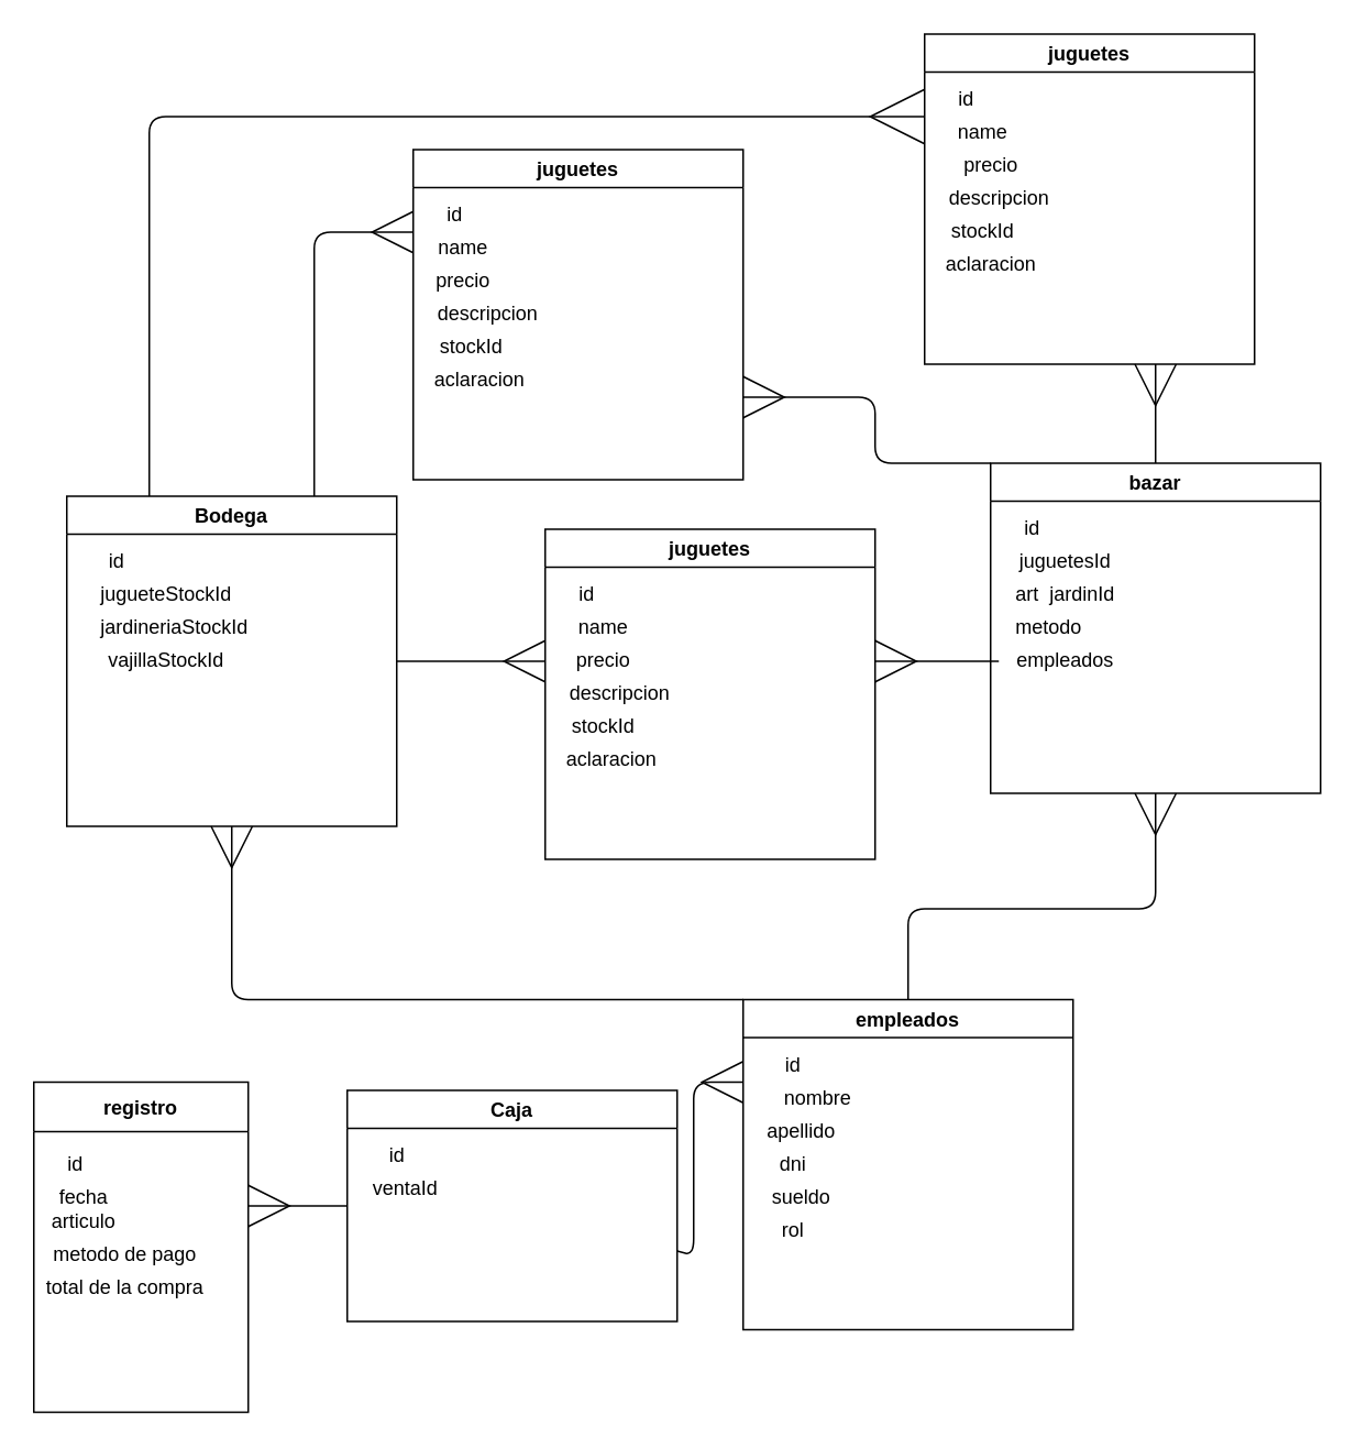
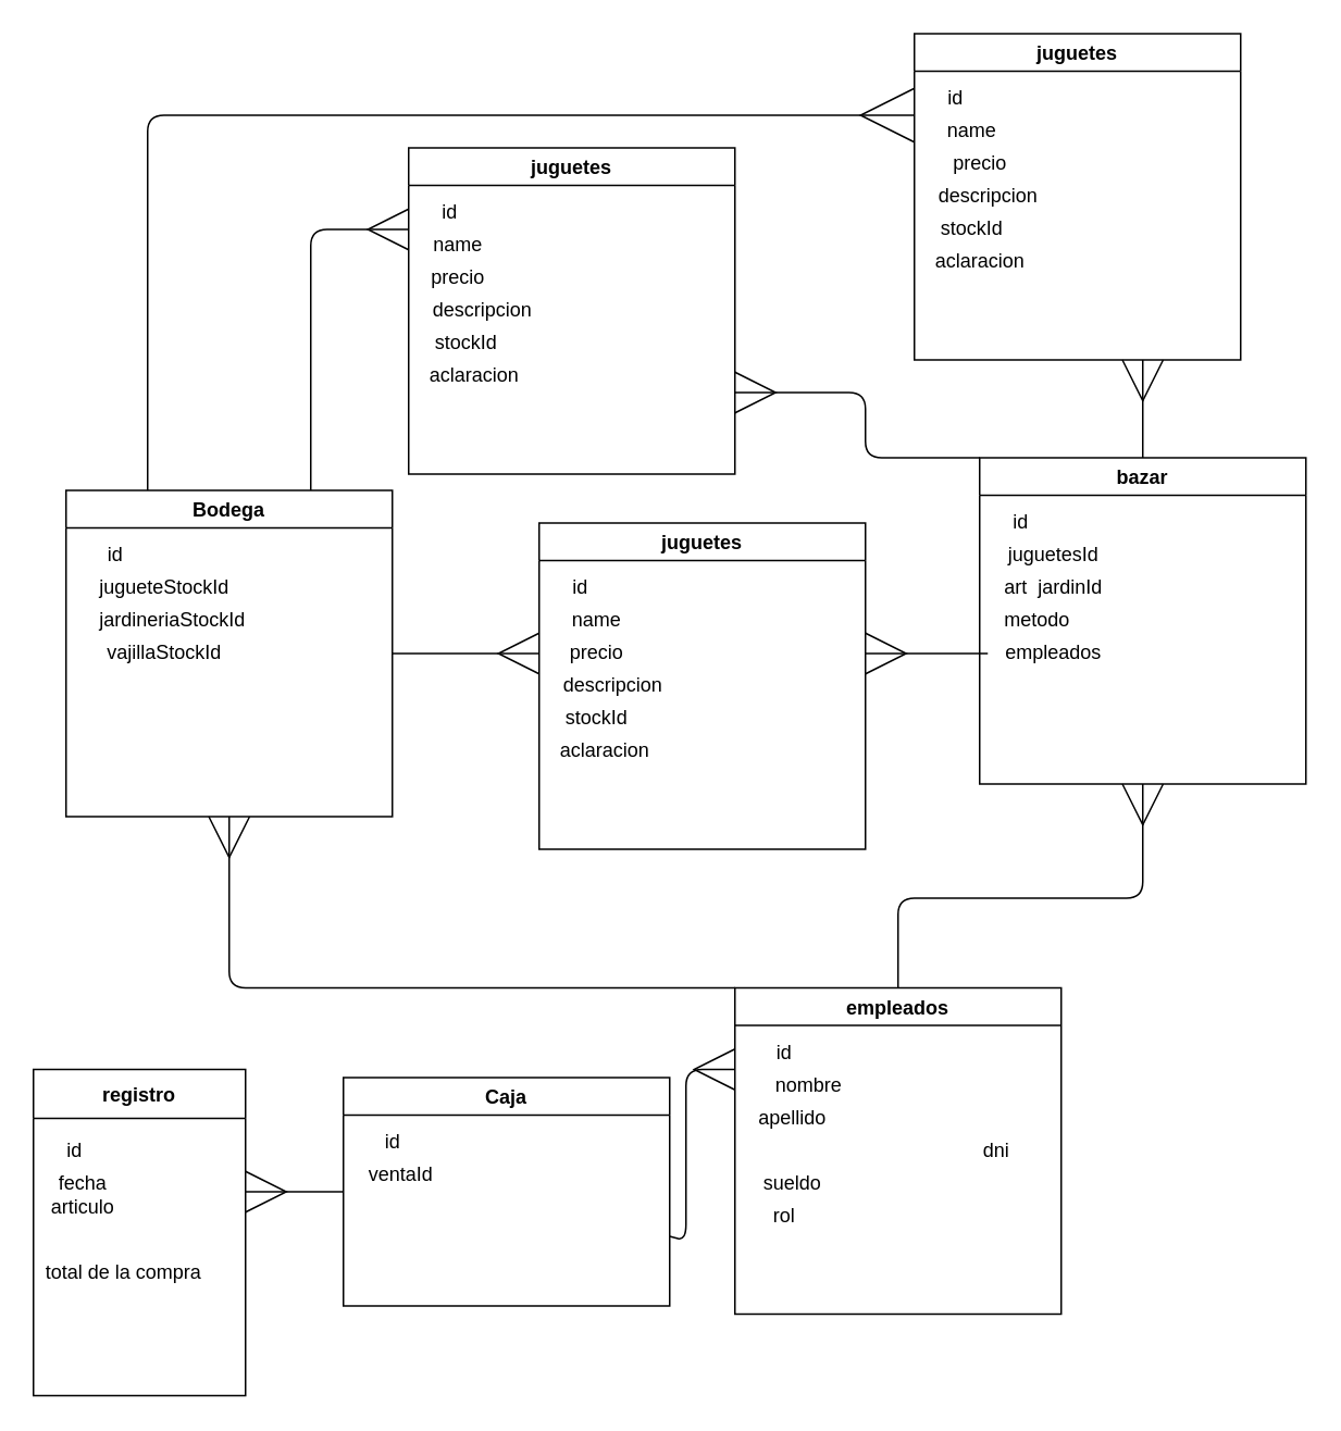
- <mxCell id="36" value="dni" style="text;html=1;align=center;verticalAlign=middle;resizable=0;points=[];autosize=1;strokeColor=none;fillColor=none;" vertex="1" parent="33"><mxGeometry x="15" y="90" width="30" height="20" as="geometry" /></mxCell>
+ <mxCell id="36" value="dni" style="text;html=1;align=center;verticalAlign=middle;resizable=0;points=[];autosize=1;strokeColor=none;fillColor=none;" vertex="1" parent="33"><mxGeometry x="145" y="90" width="30" height="20" as="geometry" /></mxCell>
- <mxCell id="58" value="metodo de pago" style="text;html=1;align=center;verticalAlign=middle;resizable=0;points=[];autosize=1;strokeColor=none;fillColor=none;" vertex="1" parent="54"><mxGeometry y="95" width="110" height="20" as="geometry" /></mxCell>
